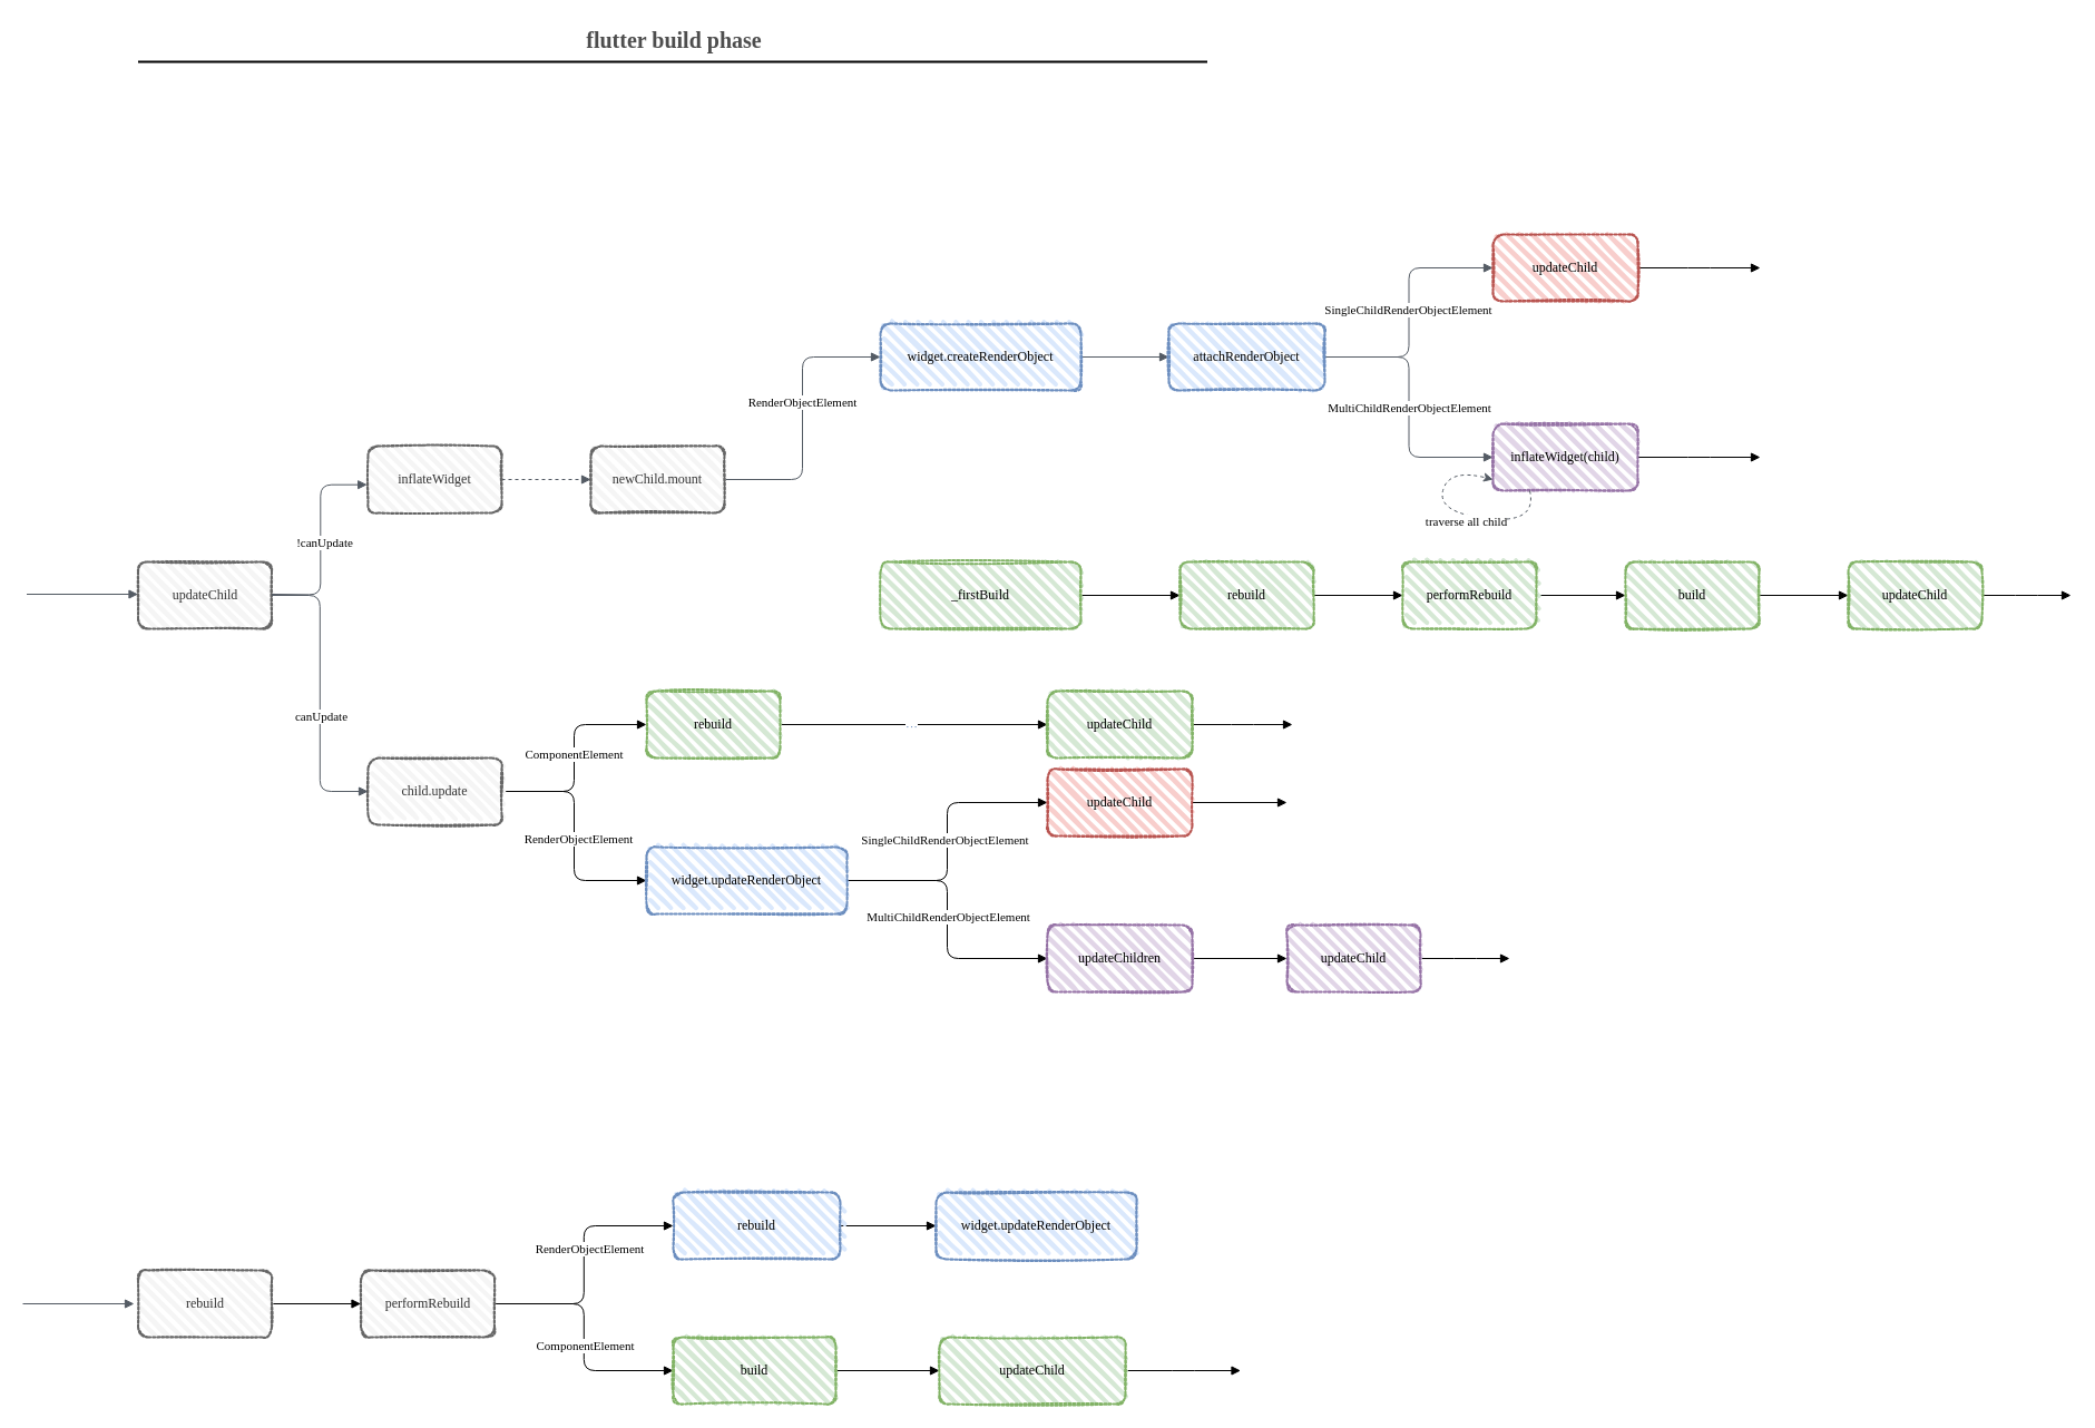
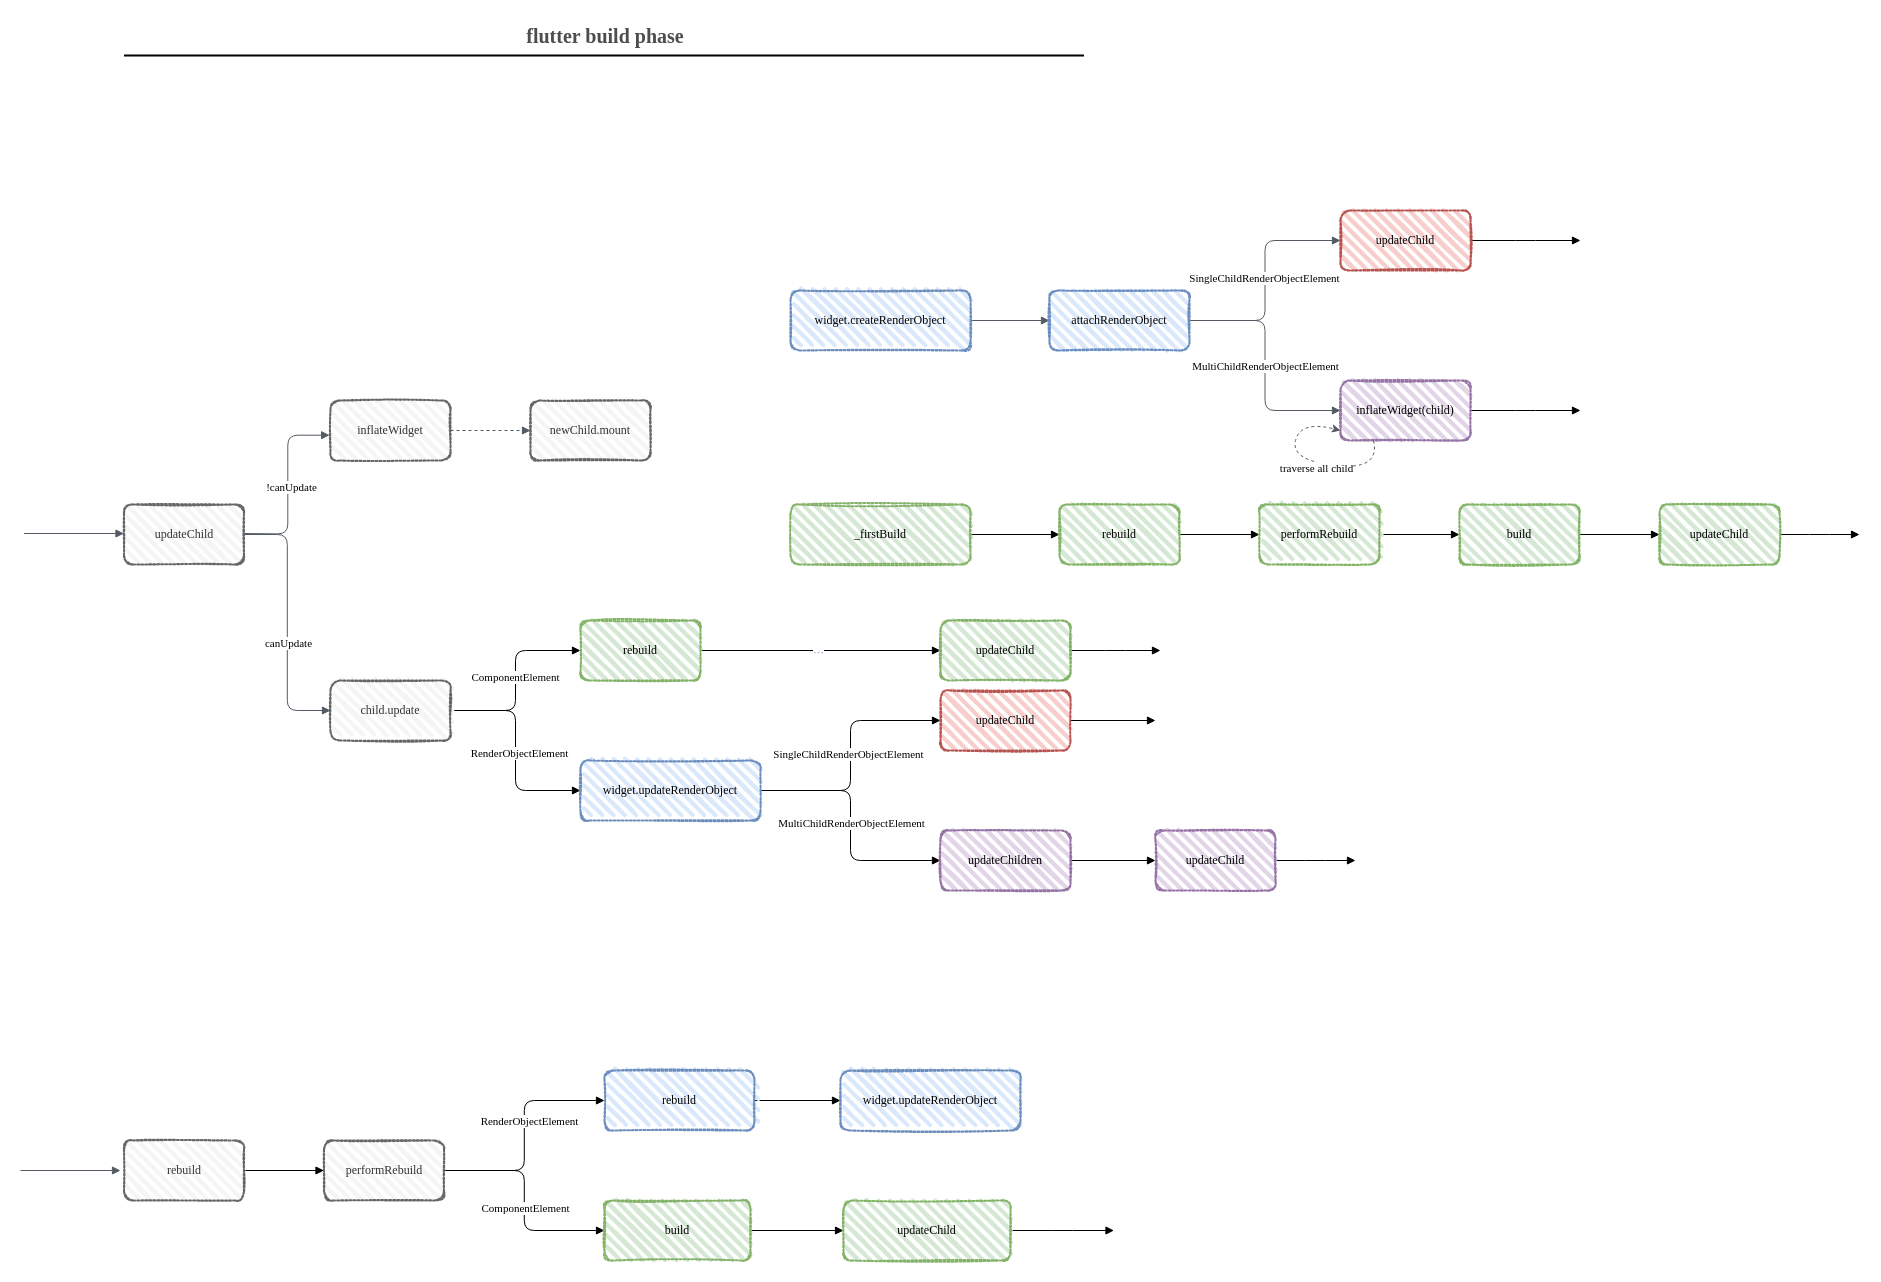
- <mxCell id="17" value="" style="edgeStyle=orthogonalEdgeStyle;rounded=1;orthogonalLoop=1;jettySize=auto;html=1;shadow=0;endArrow=block;endFill=1;strokeColor=#545B64;fontFamily=Comic Sans MS;entryX=0;entryY=0.5;entryDx=0;entryDy=0;" edge="1" parent="1" source="19" target="21"><mxGeometry relative="1" as="geometry" /></mxCell>
- <mxCell id="18" value="RenderObjectElement&lt;br&gt;" style="edgeLabel;html=1;align=center;verticalAlign=middle;resizable=0;points=[];fontFamily=Comic Sans MS;" vertex="1" connectable="0" parent="17"><mxGeometry x="0.118" y="1" relative="1" as="geometry"><mxPoint as="offset" /></mxGeometry></mxCell>
